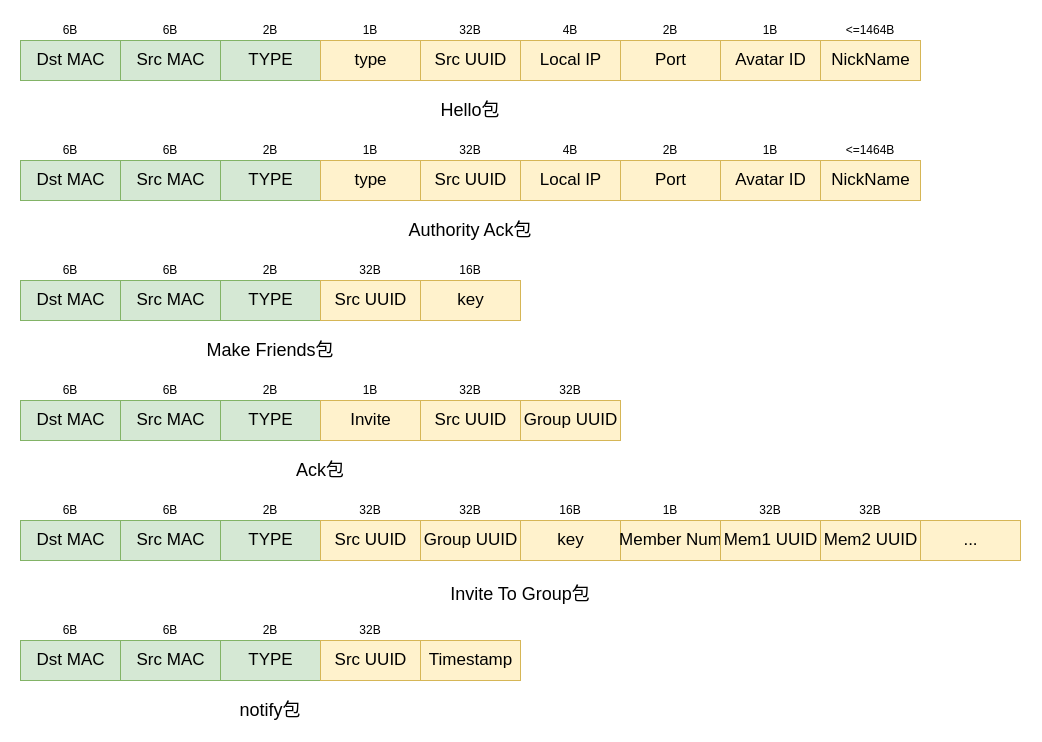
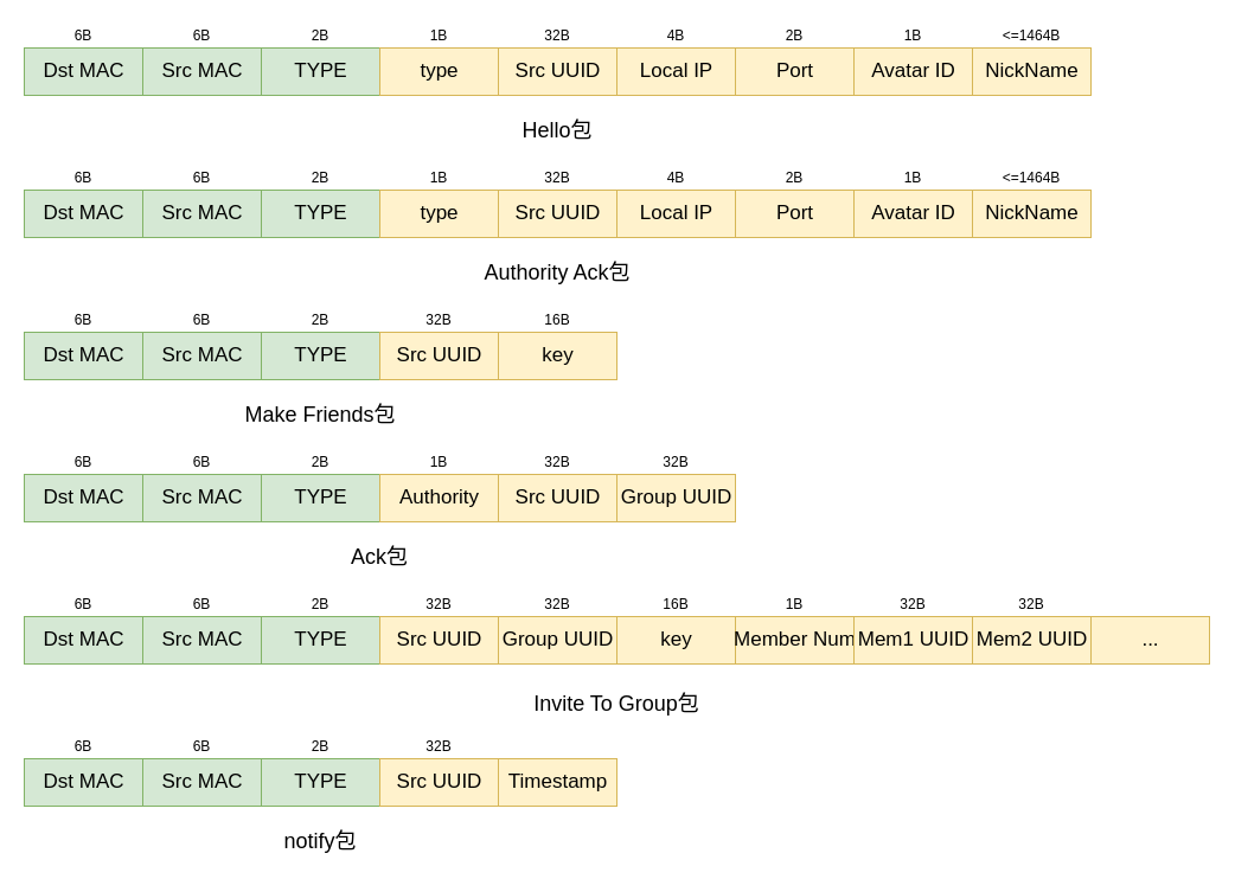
- <mxCell id="74" value="Invite" style="strokeColor=#d6b656;fillColor=#fff2cc;strokeWidth=1;shadow=0;dashed=0;align=center;html=1;shape=mxgraph.mockup.forms.rrect;rSize=0;fontSize=17;" vertex="1" parent="70"><mxGeometry x="300" width="100" height="40" as="geometry" /></mxCell>
+ <mxCell id="74" value="Authority" style="strokeColor=#d6b656;fillColor=#fff2cc;strokeWidth=1;shadow=0;dashed=0;align=center;html=1;shape=mxgraph.mockup.forms.rrect;rSize=0;fontSize=17;" vertex="1" parent="70"><mxGeometry x="300" width="100" height="40" as="geometry" /></mxCell>
